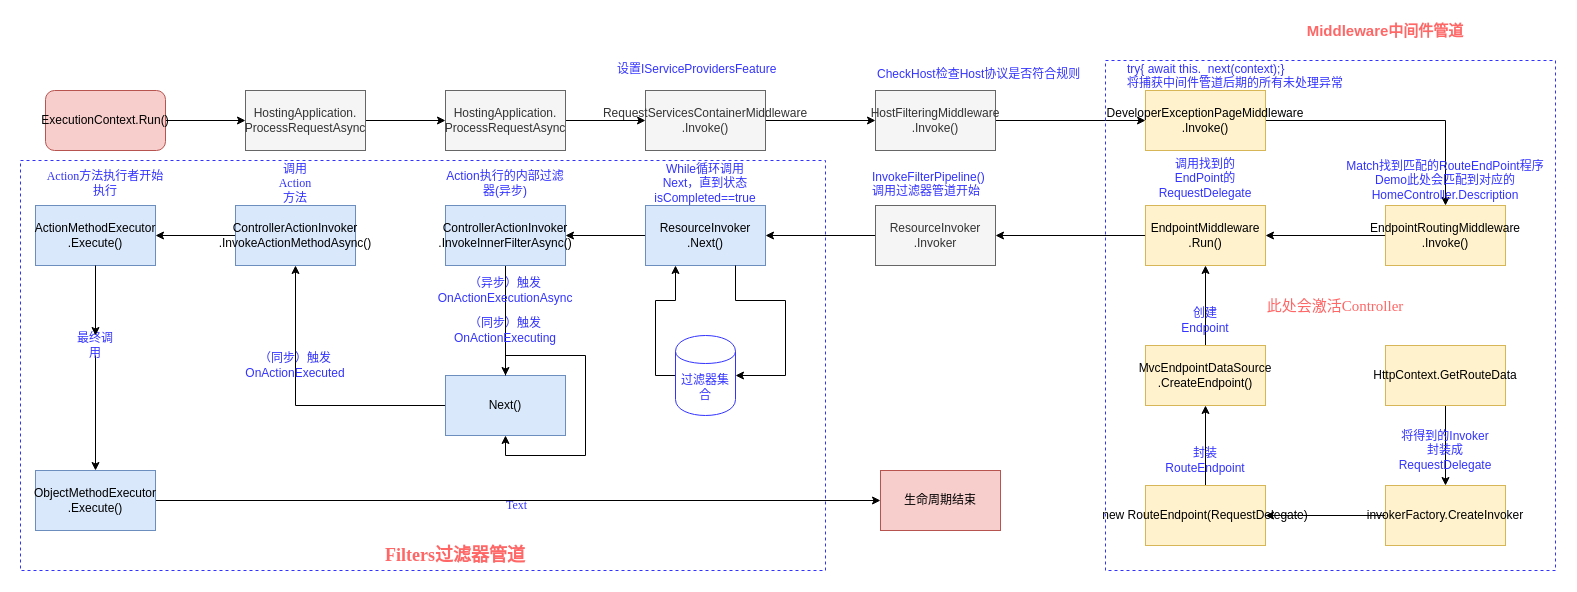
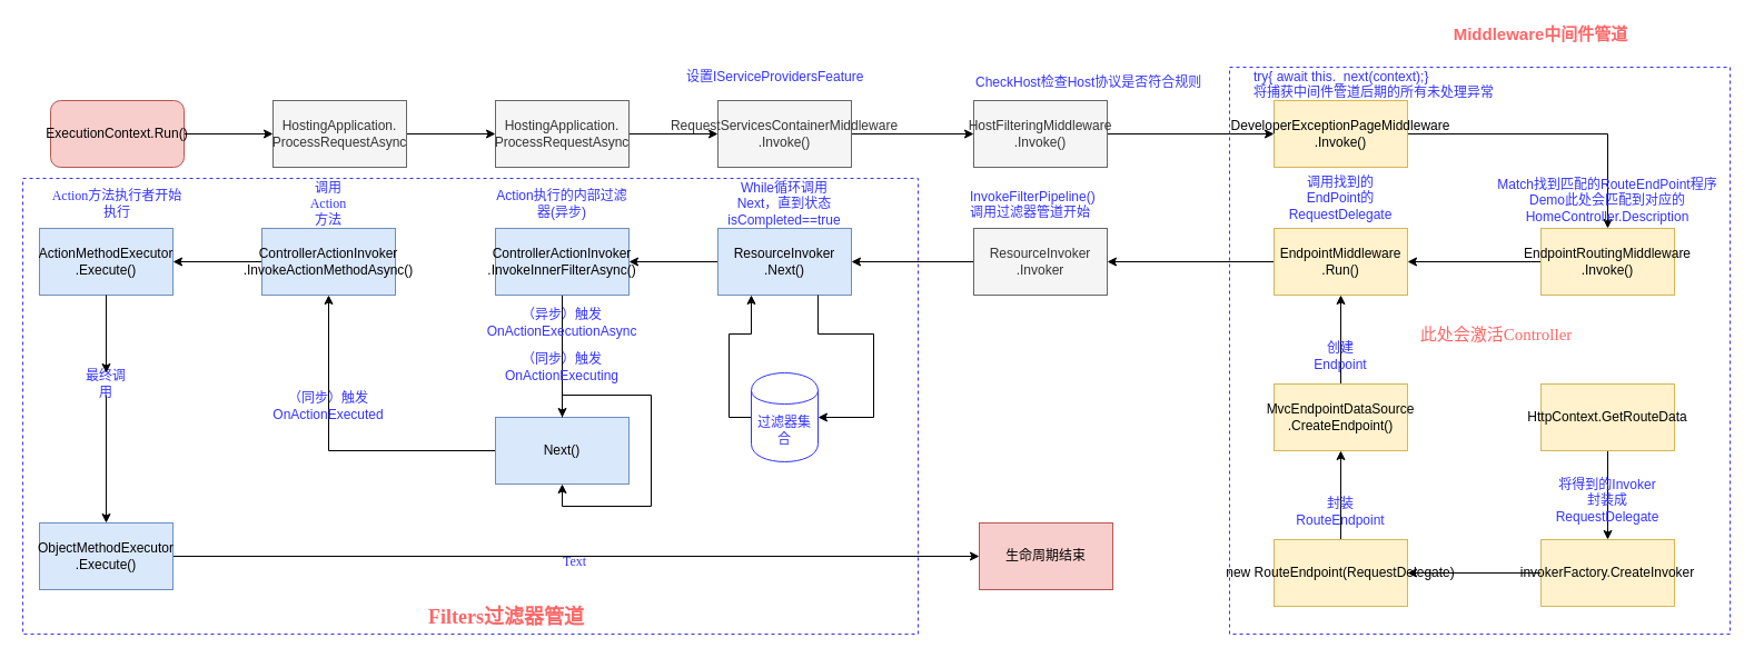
- <mxCell id="68" value="此处会激活Controller" style="text;html=1;strokeColor=none;fillColor=none;align=center;verticalAlign=middle;whiteSpace=wrap;rounded=0;fontFamily=Verdana;fontSize=15;fontColor=#FF6666;" vertex="1" parent="1"><mxGeometry x="1245" y="295" width="180" height="20" as="geometry" /></mxCell>
+ <mxCell id="68" value="此处会激活Controller" style="text;html=1;strokeColor=none;fillColor=none;align=center;verticalAlign=middle;whiteSpace=wrap;rounded=0;fontFamily=Verdana;fontSize=15;fontColor=#FF6666;" vertex="1" parent="1"><mxGeometry x="1255" y="290" width="180" height="20" as="geometry" /></mxCell>
